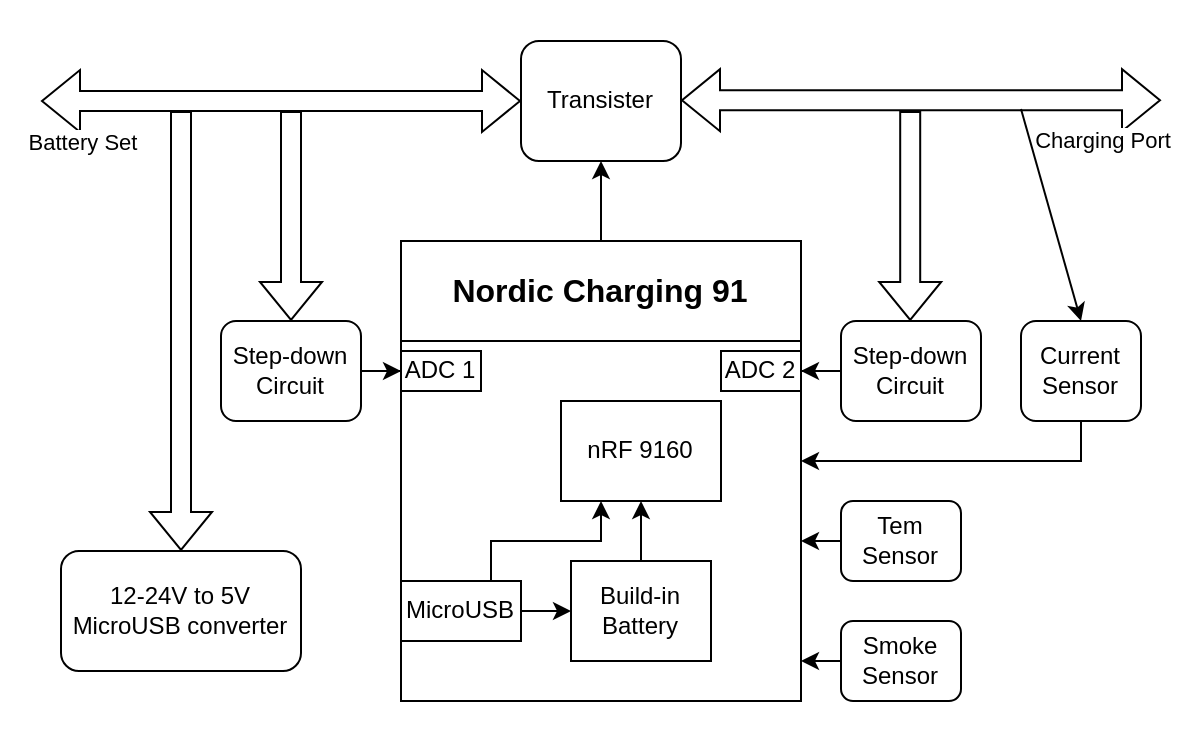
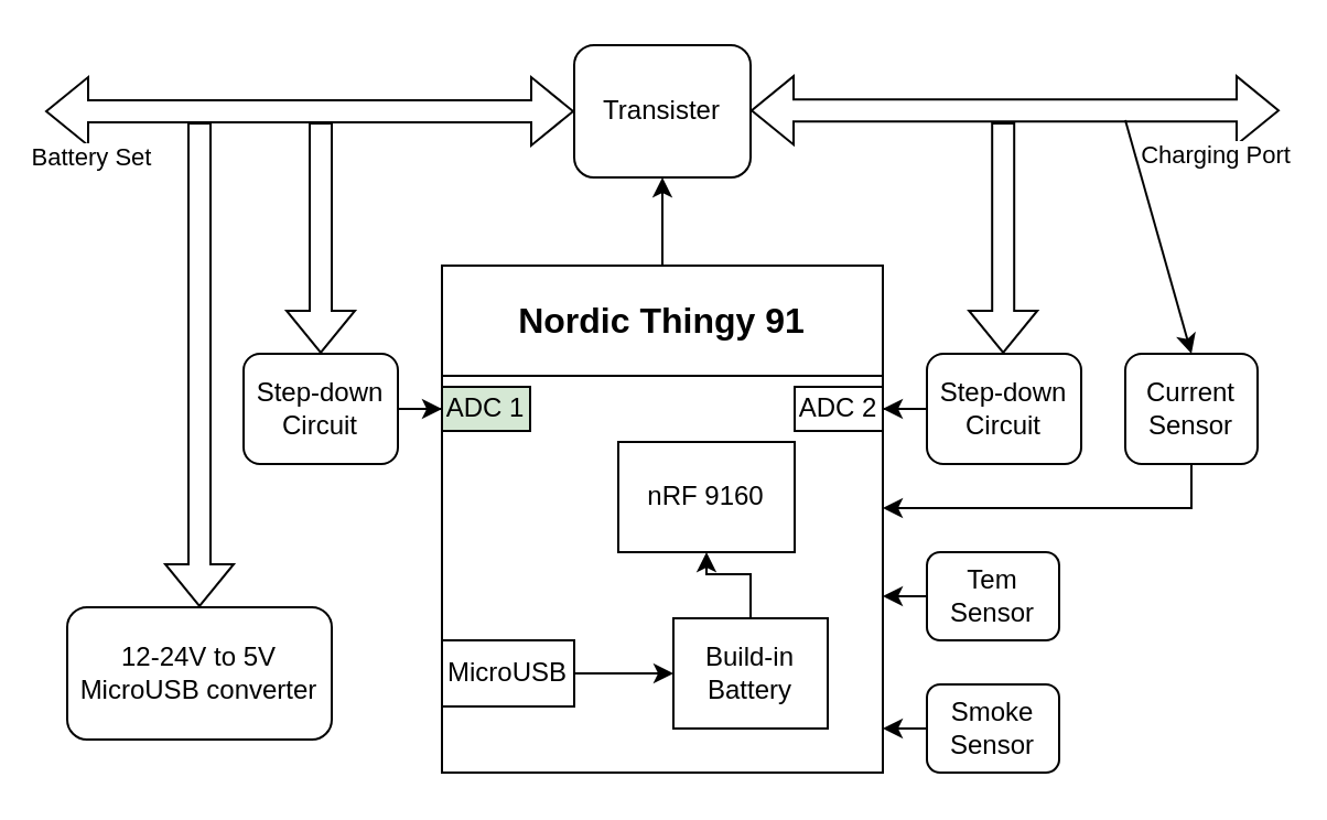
- <mxCell id="3" value="&lt;font style=&quot;font-size: 16px;&quot;&gt;Nordic Charging 91&lt;/font&gt;" style="swimlane;whiteSpace=wrap;html=1;startSize=50;" vertex="1" parent="1"><mxGeometry x="200" y="120" width="200" height="230" as="geometry" /></mxCell>
+ <mxCell id="3" value="&lt;font style=&quot;font-size: 16px;&quot;&gt;Nordic Thingy 91&lt;/font&gt;" style="swimlane;whiteSpace=wrap;html=1;startSize=50;" vertex="1" parent="1"><mxGeometry x="200" y="120" width="200" height="230" as="geometry" /></mxCell>
- <mxCell id="10" value="ADC 1" style="rounded=0;whiteSpace=wrap;html=1;" vertex="1" parent="3"><mxGeometry y="55" width="40" height="20" as="geometry" /></mxCell>
+ <mxCell id="10" value="ADC 1" style="rounded=0;whiteSpace=wrap;html=1;fillColor=#d5e8d4;" vertex="1" parent="3"><mxGeometry y="55" width="40" height="20" as="geometry" /></mxCell>
- <mxCell id="5" style="edgeStyle=orthogonalEdgeStyle;rounded=0;orthogonalLoop=1;jettySize=auto;html=1;exitX=0.75;exitY=0;exitDx=0;exitDy=0;entryX=0.25;entryY=1;entryDx=0;entryDy=0;" edge="1" parent="3" source="6" target="9"><mxGeometry relative="1" as="geometry"><Array as="points"><mxPoint x="45" y="150" /><mxPoint x="100" y="150" /></Array></mxGeometry></mxCell>
- <mxCell id="8" value="Build-in Battery" style="rounded=0;whiteSpace=wrap;html=1;" vertex="1" parent="3"><mxGeometry x="85" y="160" width="70" height="50" as="geometry" /></mxCell>
+ <mxCell id="8" value="Build-in Battery" style="rounded=0;whiteSpace=wrap;html=1;" vertex="1" parent="3"><mxGeometry x="105" y="160" width="70" height="50" as="geometry" /></mxCell>
